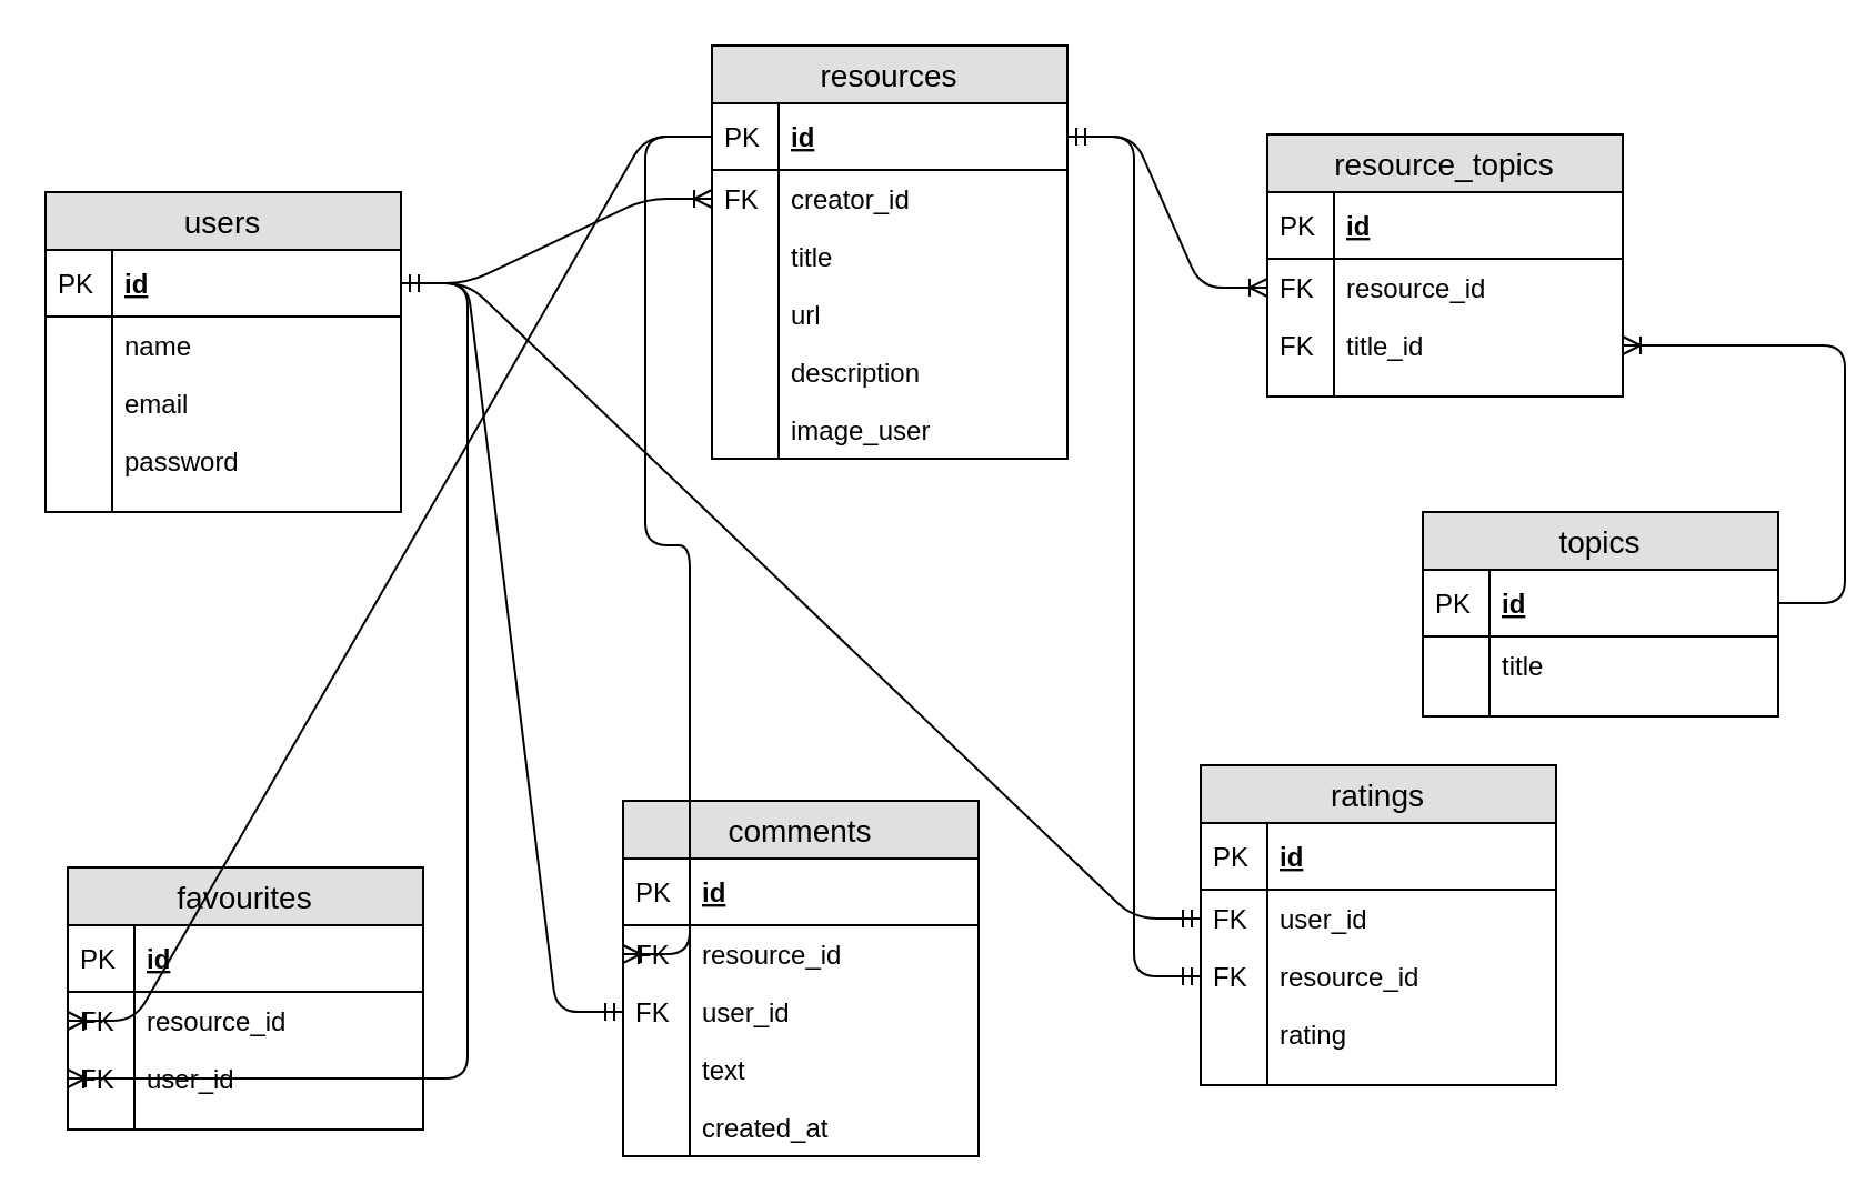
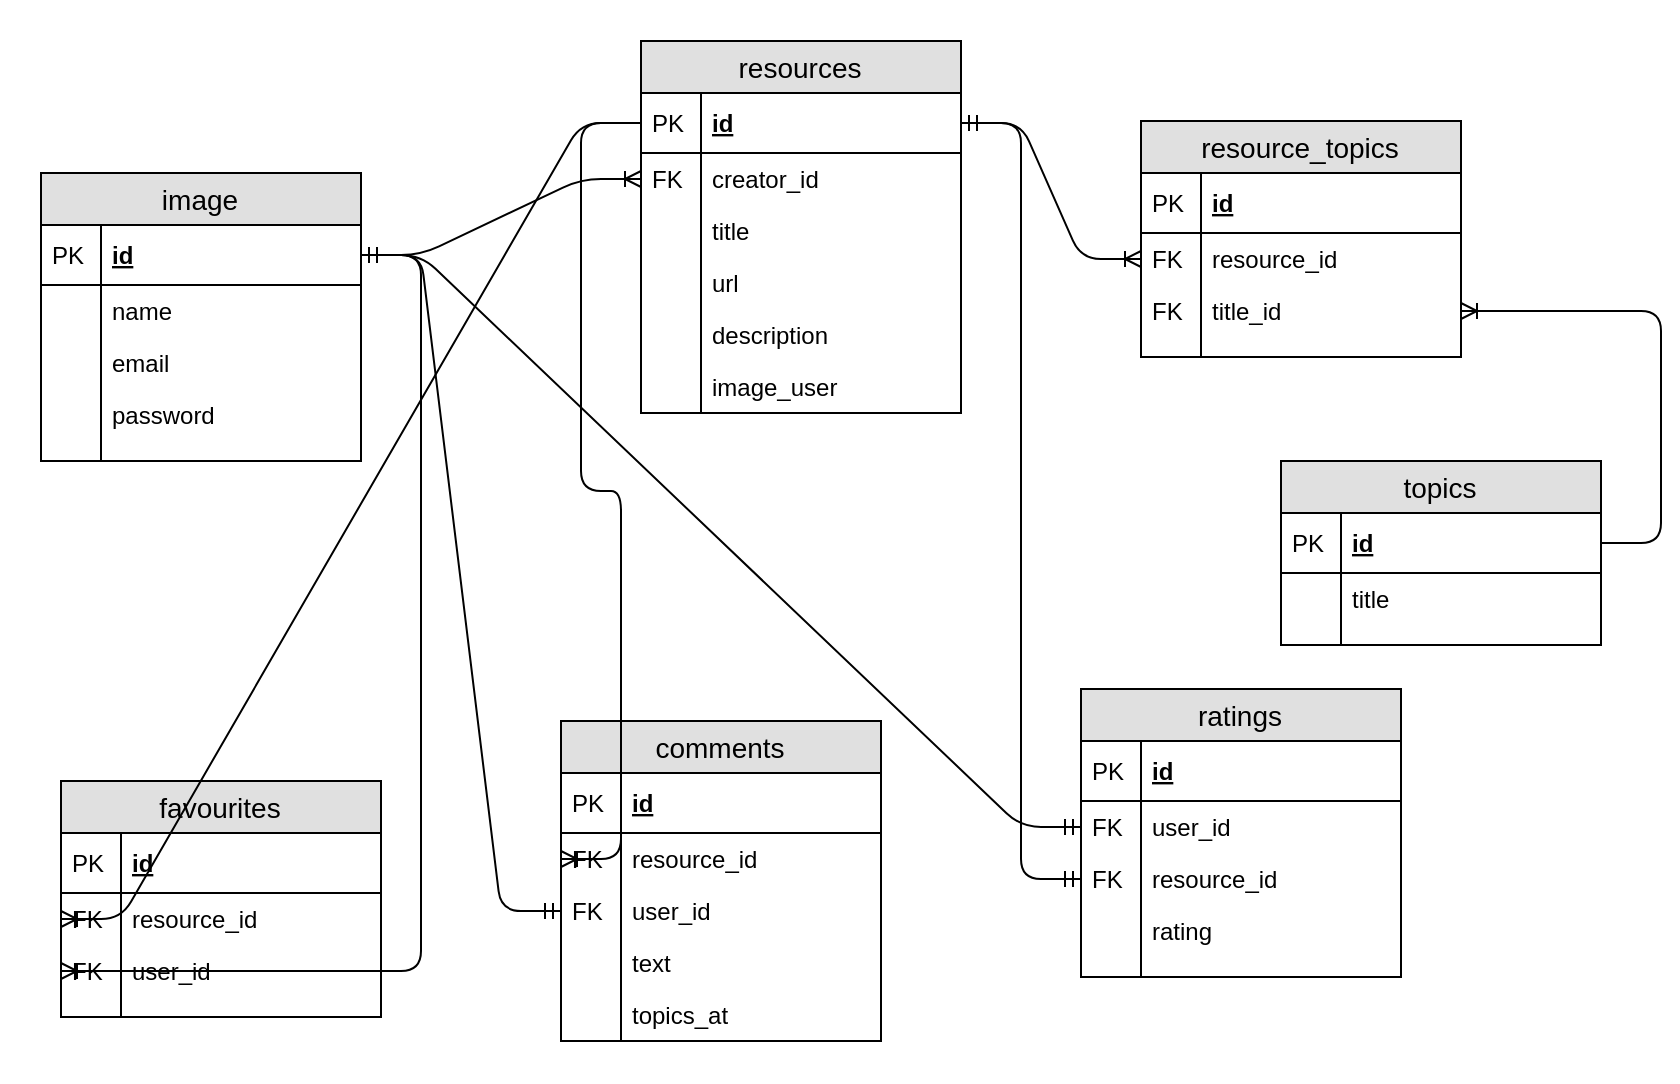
- <mxCell id="15" value="users" style="swimlane;fontStyle=0;childLayout=stackLayout;horizontal=1;startSize=26;fillColor=#e0e0e0;horizontalStack=0;resizeParent=1;resizeParentMax=0;resizeLast=0;collapsible=1;marginBottom=0;swimlaneFillColor=#ffffff;align=center;fontSize=14;" vertex="1" parent="1"><mxGeometry x="20" y="86" width="160" height="144" as="geometry" /></mxCell>
+ <mxCell id="15" value="image" style="swimlane;fontStyle=0;childLayout=stackLayout;horizontal=1;startSize=26;fillColor=#e0e0e0;horizontalStack=0;resizeParent=1;resizeParentMax=0;resizeLast=0;collapsible=1;marginBottom=0;swimlaneFillColor=#ffffff;align=center;fontSize=14;" vertex="1" parent="1"><mxGeometry x="20" y="86" width="160" height="144" as="geometry" /></mxCell>
- <mxCell id="45" value="created_at" style="shape=partialRectangle;top=0;left=0;right=0;bottom=0;align=left;verticalAlign=top;fillColor=none;spacingLeft=34;spacingRight=4;overflow=hidden;rotatable=0;points=[[0,0.5],[1,0.5]];portConstraint=eastwest;dropTarget=0;fontSize=12;" vertex="1" parent="36"><mxGeometry y="134" width="160" height="26" as="geometry" /></mxCell>
+ <mxCell id="45" value="topics_at" style="shape=partialRectangle;top=0;left=0;right=0;bottom=0;align=left;verticalAlign=top;fillColor=none;spacingLeft=34;spacingRight=4;overflow=hidden;rotatable=0;points=[[0,0.5],[1,0.5]];portConstraint=eastwest;dropTarget=0;fontSize=12;" vertex="1" parent="36"><mxGeometry y="134" width="160" height="26" as="geometry" /></mxCell>
